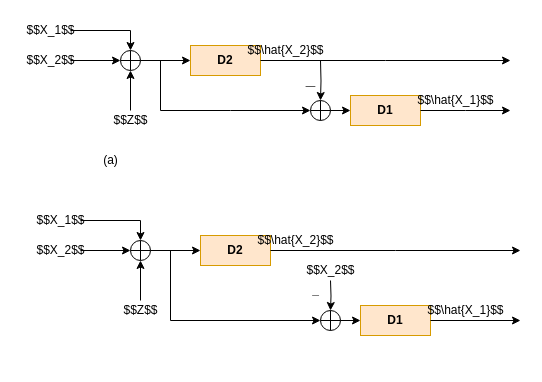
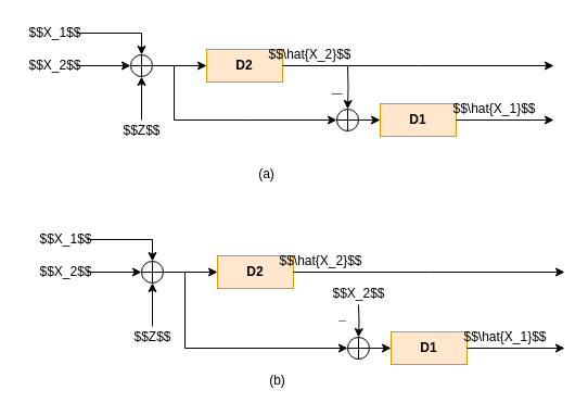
- <mxCell id="21" value="(a)" style="text;html=1;align=center;verticalAlign=middle;resizable=0;points=[];autosize=1;strokeColor=none;fillColor=none;" parent="1" vertex="1"><mxGeometry x="95" y="150" width="30" height="20" as="geometry" /></mxCell>
+ <mxCell id="21" value="(a)" style="text;html=1;align=center;verticalAlign=middle;resizable=0;points=[];autosize=1;strokeColor=none;fillColor=none;" parent="1" vertex="1"><mxGeometry x="230" y="150" width="30" height="20" as="geometry" /></mxCell>
+ <mxCell id="39" value="(b)" style="text;html=1;align=center;verticalAlign=middle;resizable=0;points=[];autosize=1;strokeColor=none;fillColor=none;" parent="1" vertex="1"><mxGeometry x="240" y="340" width="30" height="20" as="geometry" /></mxCell>
